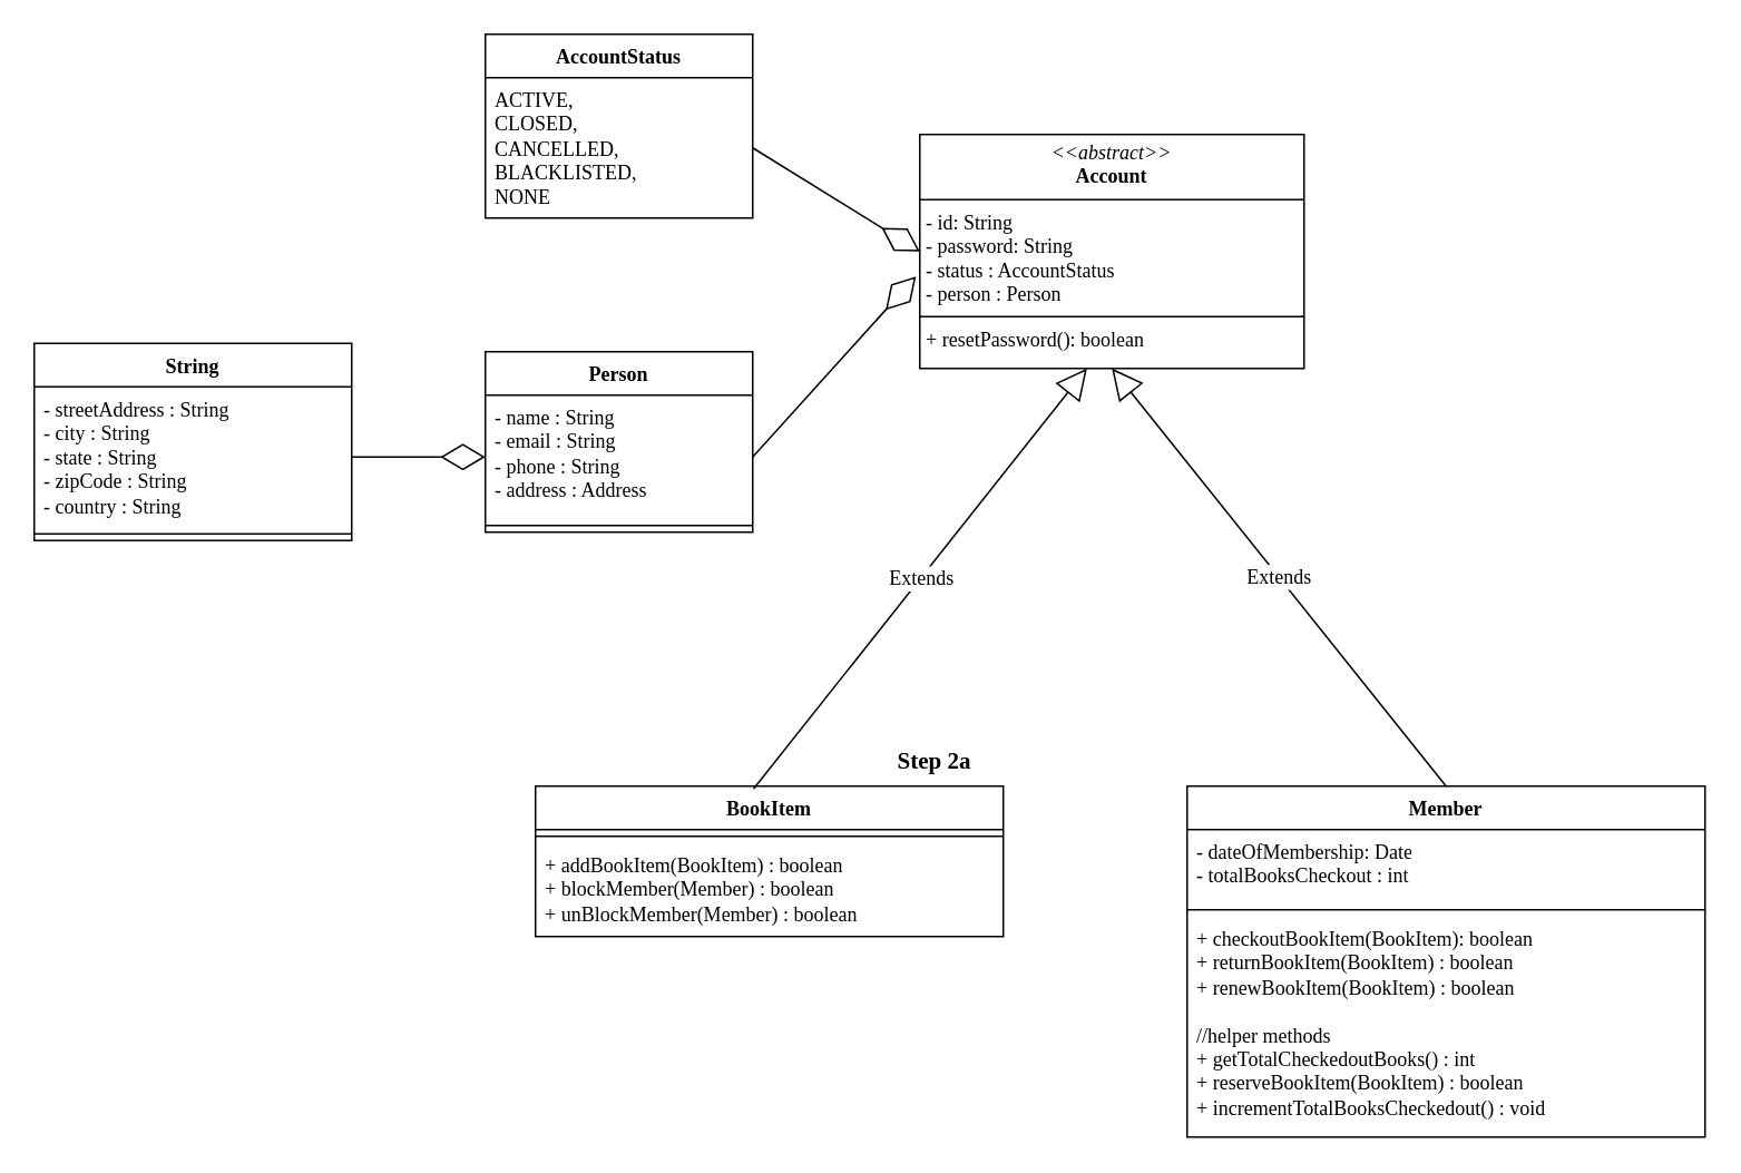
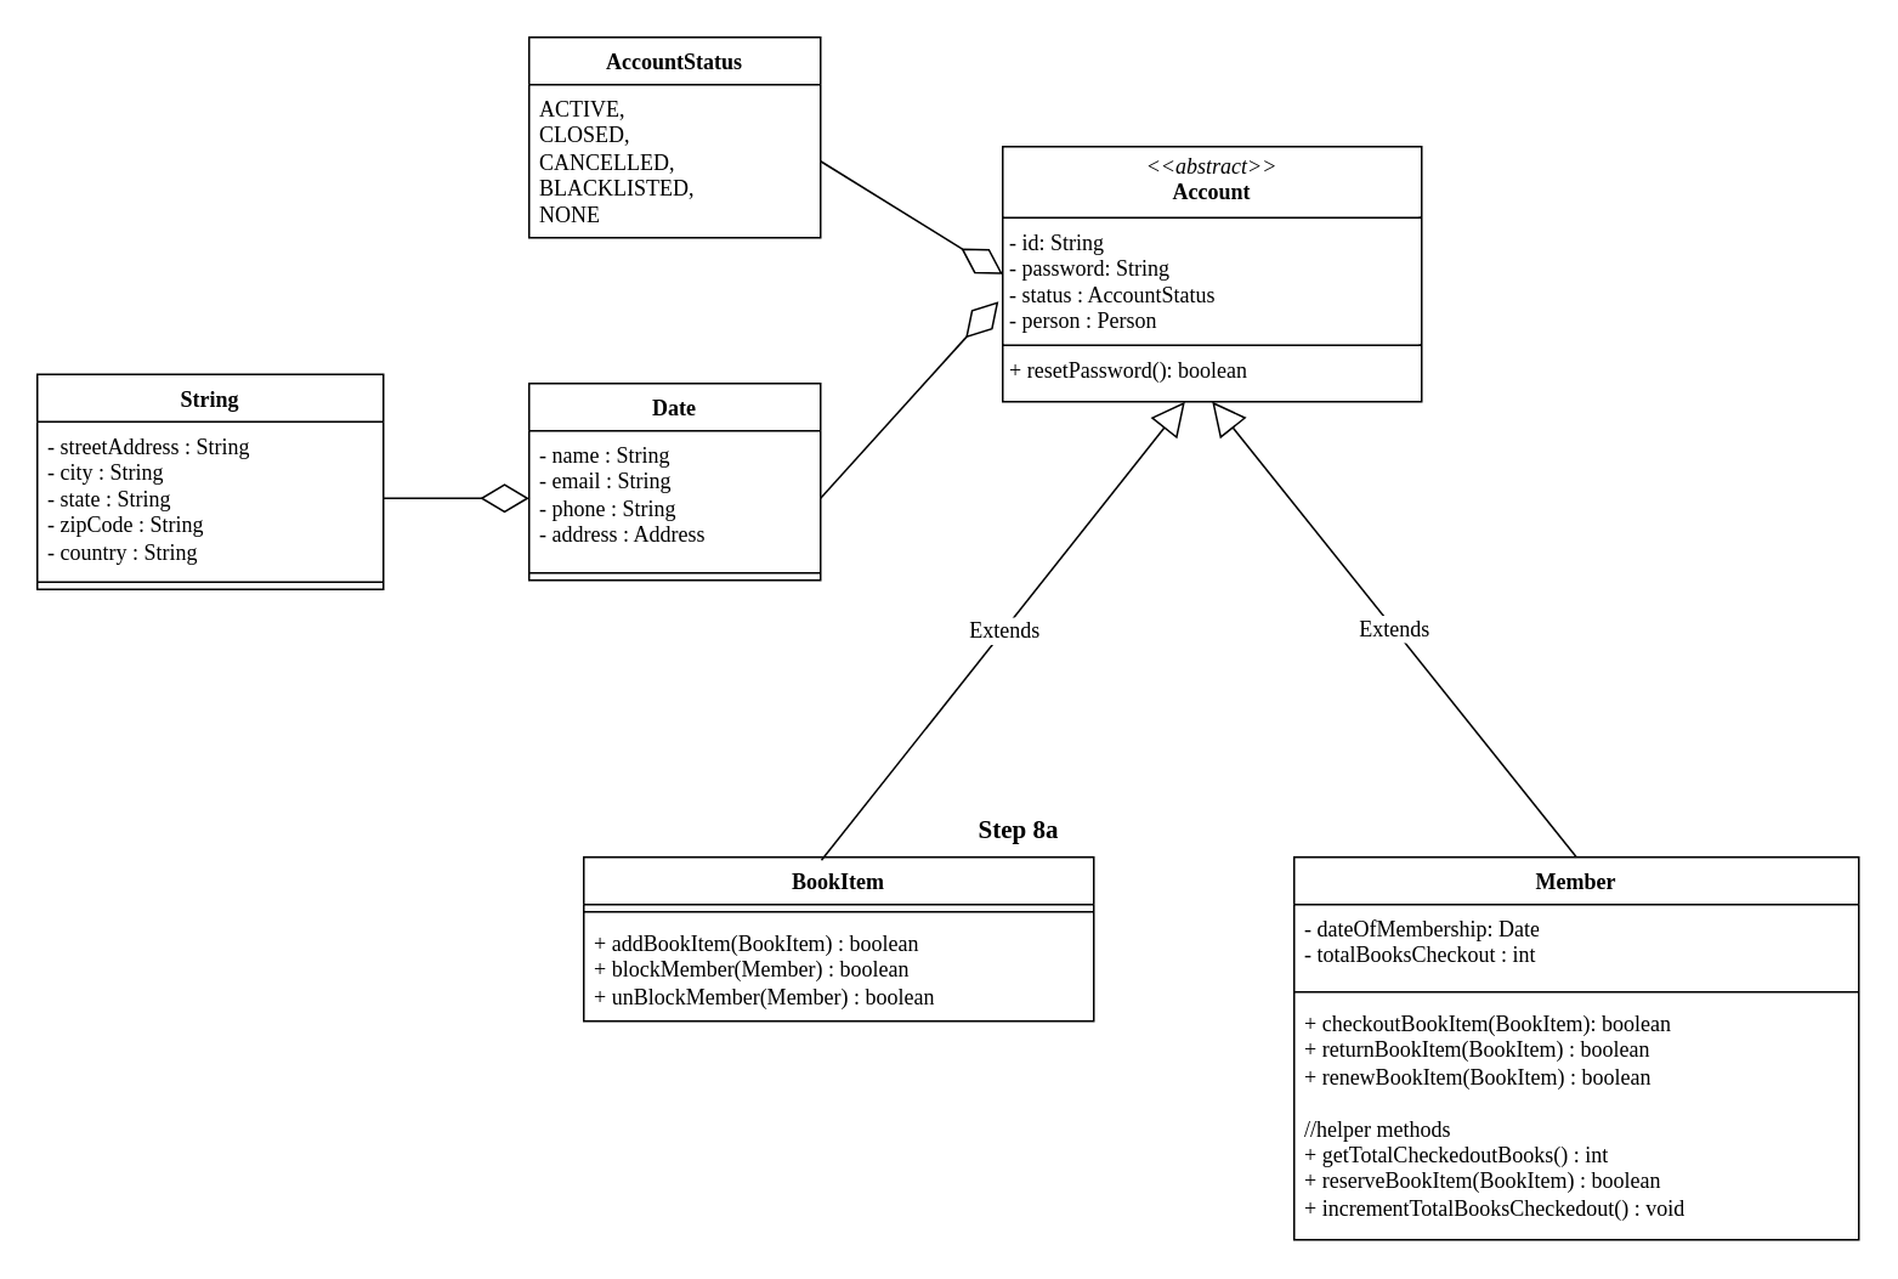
- <mxCell id="5" value="&lt;font face=&quot;Lucida Console&quot;&gt;Person&lt;/font&gt;" style="swimlane;fontStyle=1;align=center;verticalAlign=top;childLayout=stackLayout;horizontal=1;startSize=26;horizontalStack=0;resizeParent=1;resizeParentMax=0;resizeLast=0;collapsible=1;marginBottom=0;whiteSpace=wrap;html=1;spacingLeft=4;spacingRight=4;fontFamily=Helvetica;fontSize=12;fontColor=default;fillColor=none;gradientColor=none;" vertex="1" parent="1"><mxGeometry x="290" y="210" width="160" height="108" as="geometry" /></mxCell>
+ <mxCell id="5" value="&lt;font face=&quot;Lucida Console&quot;&gt;Date&lt;/font&gt;" style="swimlane;fontStyle=1;align=center;verticalAlign=top;childLayout=stackLayout;horizontal=1;startSize=26;horizontalStack=0;resizeParent=1;resizeParentMax=0;resizeLast=0;collapsible=1;marginBottom=0;whiteSpace=wrap;html=1;spacingLeft=4;spacingRight=4;fontFamily=Helvetica;fontSize=12;fontColor=default;fillColor=none;gradientColor=none;" vertex="1" parent="1"><mxGeometry x="290" y="210" width="160" height="108" as="geometry" /></mxCell>
- <mxCell id="23" value="&lt;font style=&quot;font-size: 14px;&quot; face=&quot;Lucida Console&quot;&gt;&lt;b&gt;Step 2a&lt;/b&gt;&lt;/font&gt;" style="text;strokeColor=none;fillColor=none;align=left;verticalAlign=top;spacingLeft=4;spacingRight=4;overflow=hidden;rotatable=0;points=[[0,0.5],[1,0.5]];portConstraint=eastwest;whiteSpace=wrap;html=1;fontFamily=Helvetica;fontSize=12;fontColor=default;" vertex="1" parent="1"><mxGeometry x="531" y="441" width="80" height="30" as="geometry" /></mxCell>
+ <mxCell id="23" value="&lt;font style=&quot;font-size: 14px;&quot; face=&quot;Lucida Console&quot;&gt;&lt;b&gt;Step 8a&lt;/b&gt;&lt;/font&gt;" style="text;strokeColor=none;fillColor=none;align=left;verticalAlign=top;spacingLeft=4;spacingRight=4;overflow=hidden;rotatable=0;points=[[0,0.5],[1,0.5]];portConstraint=eastwest;whiteSpace=wrap;html=1;fontFamily=Helvetica;fontSize=12;fontColor=default;" vertex="1" parent="1"><mxGeometry x="531" y="441" width="80" height="30" as="geometry" /></mxCell>
